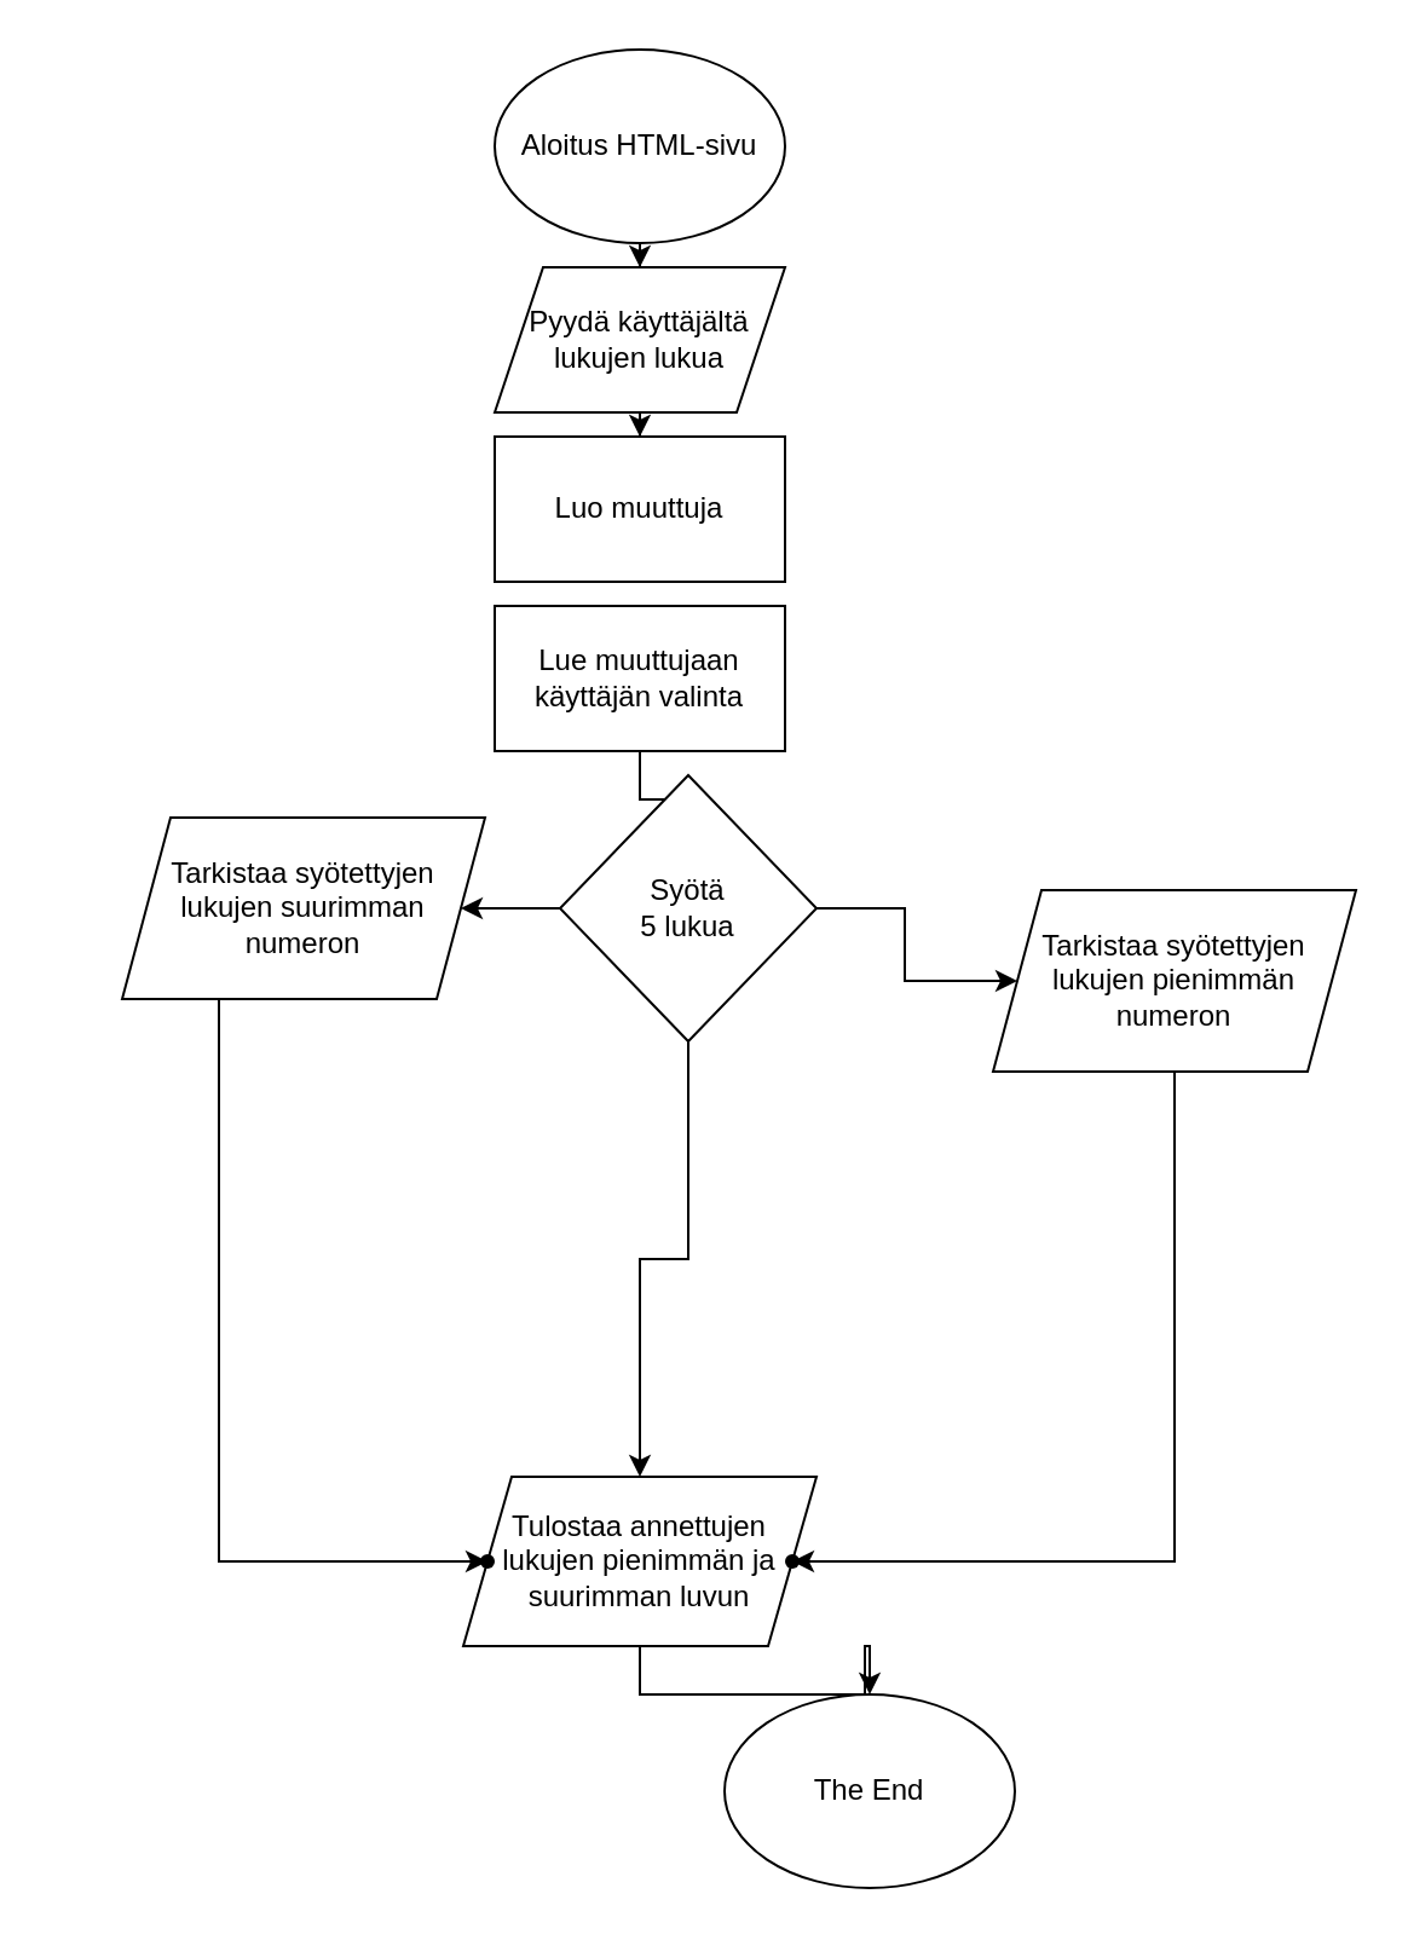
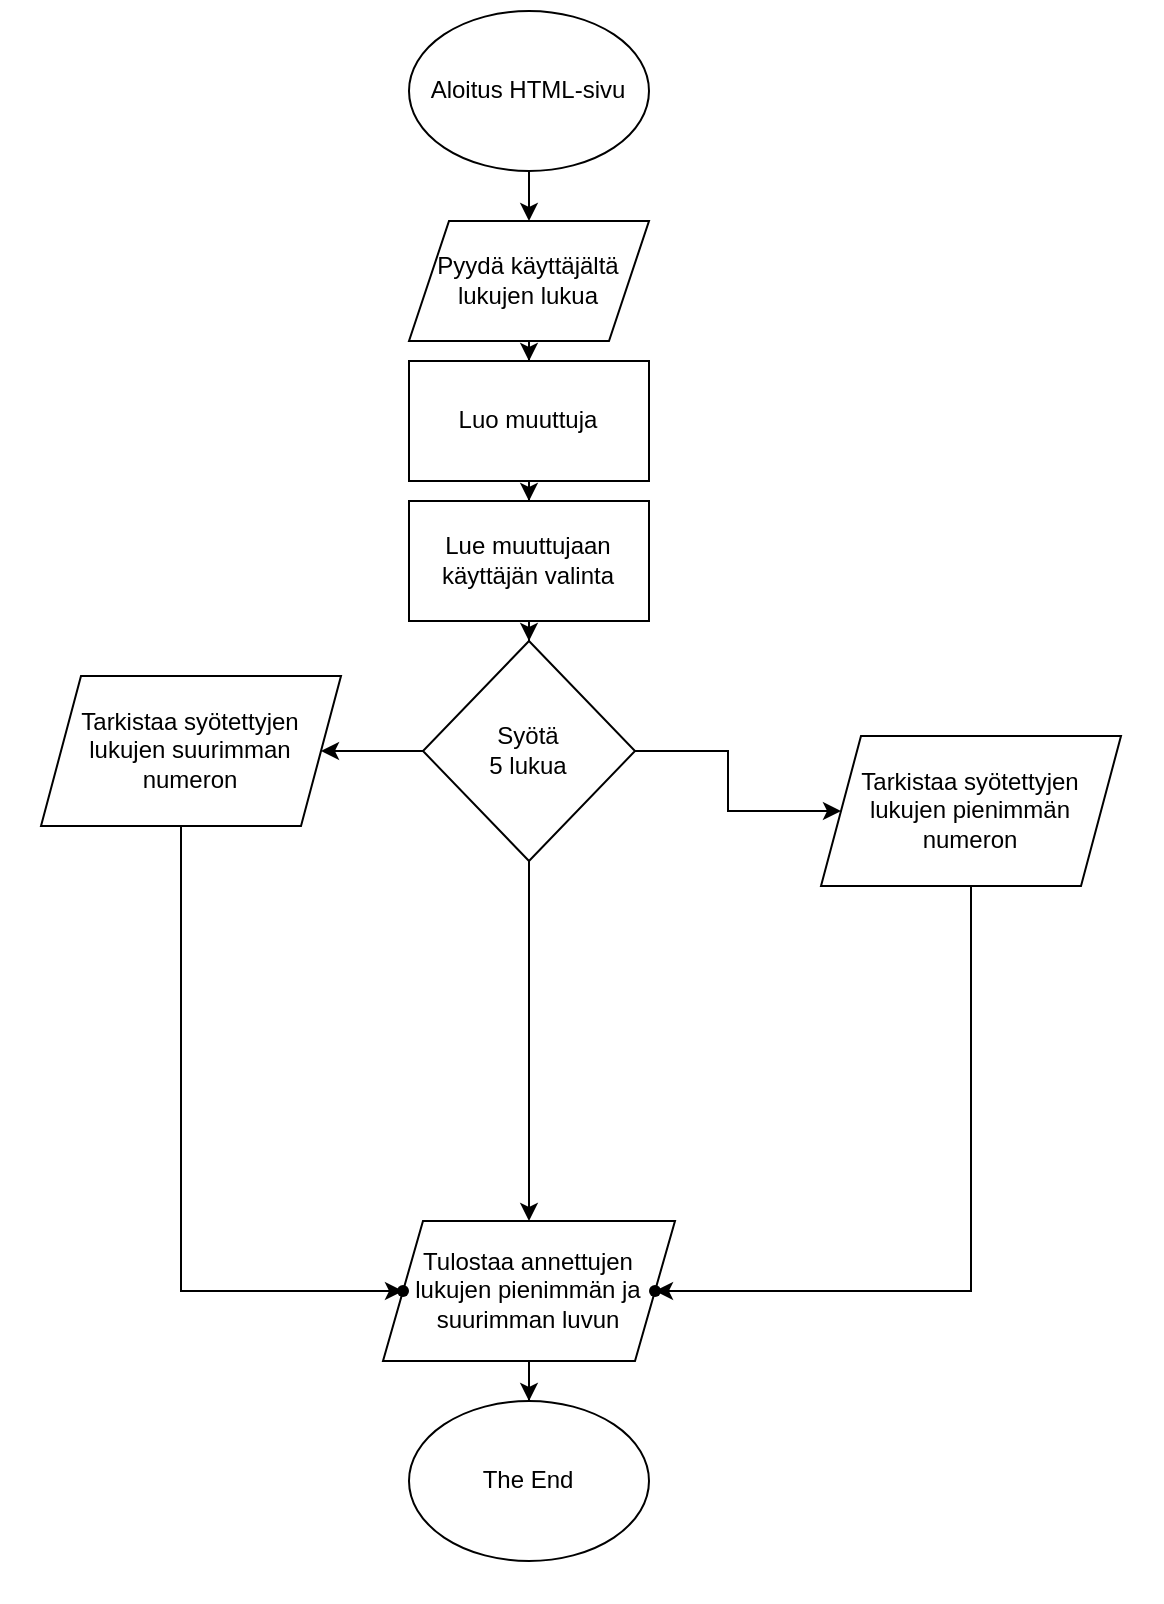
- <mxCell id="3" value="Aloitus HTML-sivu" style="ellipse;whiteSpace=wrap;html=1;" parent="1" vertex="1"><mxGeometry x="204" y="20" width="120" height="80" as="geometry" /></mxCell>
+ <mxCell id="3" value="Aloitus HTML-sivu" style="ellipse;whiteSpace=wrap;html=1;" parent="1" vertex="1"><mxGeometry x="204" y="5" width="120" height="80" as="geometry" /></mxCell>
+ <mxCell id="6" value="" style="edgeStyle=orthogonalEdgeStyle;rounded=0;orthogonalLoop=1;jettySize=auto;html=1;" parent="1" source="7" target="9" edge="1"><mxGeometry relative="1" as="geometry" /></mxCell>
- <mxCell id="20" value="Tarkistaa syötettyjen lukujen suurimman numeron" style="shape=parallelogram;perimeter=parallelogramPerimeter;whiteSpace=wrap;html=1;fixedSize=1;" vertex="1" parent="1"><mxGeometry x="50" y="337.5" width="150" height="75" as="geometry" /></mxCell>
+ <mxCell id="20" value="Tarkistaa syötettyjen lukujen suurimman numeron" style="shape=parallelogram;perimeter=parallelogramPerimeter;whiteSpace=wrap;html=1;fixedSize=1;" vertex="1" parent="1"><mxGeometry x="20" y="337.5" width="150" height="75" as="geometry" /></mxCell>
- <mxCell id="13" value="&lt;div&gt;Syötä&lt;/div&gt;&lt;div&gt;5 lukua&lt;br&gt;&lt;/div&gt;" style="rhombus;whiteSpace=wrap;html=1;" parent="1" vertex="1"><mxGeometry x="231" y="320" width="106" height="110" as="geometry" /></mxCell>
+ <mxCell id="13" value="&lt;div&gt;Syötä&lt;/div&gt;&lt;div&gt;5 lukua&lt;br&gt;&lt;/div&gt;" style="rhombus;whiteSpace=wrap;html=1;" parent="1" vertex="1"><mxGeometry x="211" y="320" width="106" height="110" as="geometry" /></mxCell>
- <mxCell id="16" value="The End" style="ellipse;whiteSpace=wrap;html=1;" parent="1" vertex="1"><mxGeometry x="299" y="700" width="120" height="80" as="geometry" /></mxCell>
+ <mxCell id="16" value="The End" style="ellipse;whiteSpace=wrap;html=1;" parent="1" vertex="1"><mxGeometry x="204" y="700" width="120" height="80" as="geometry" /></mxCell>
